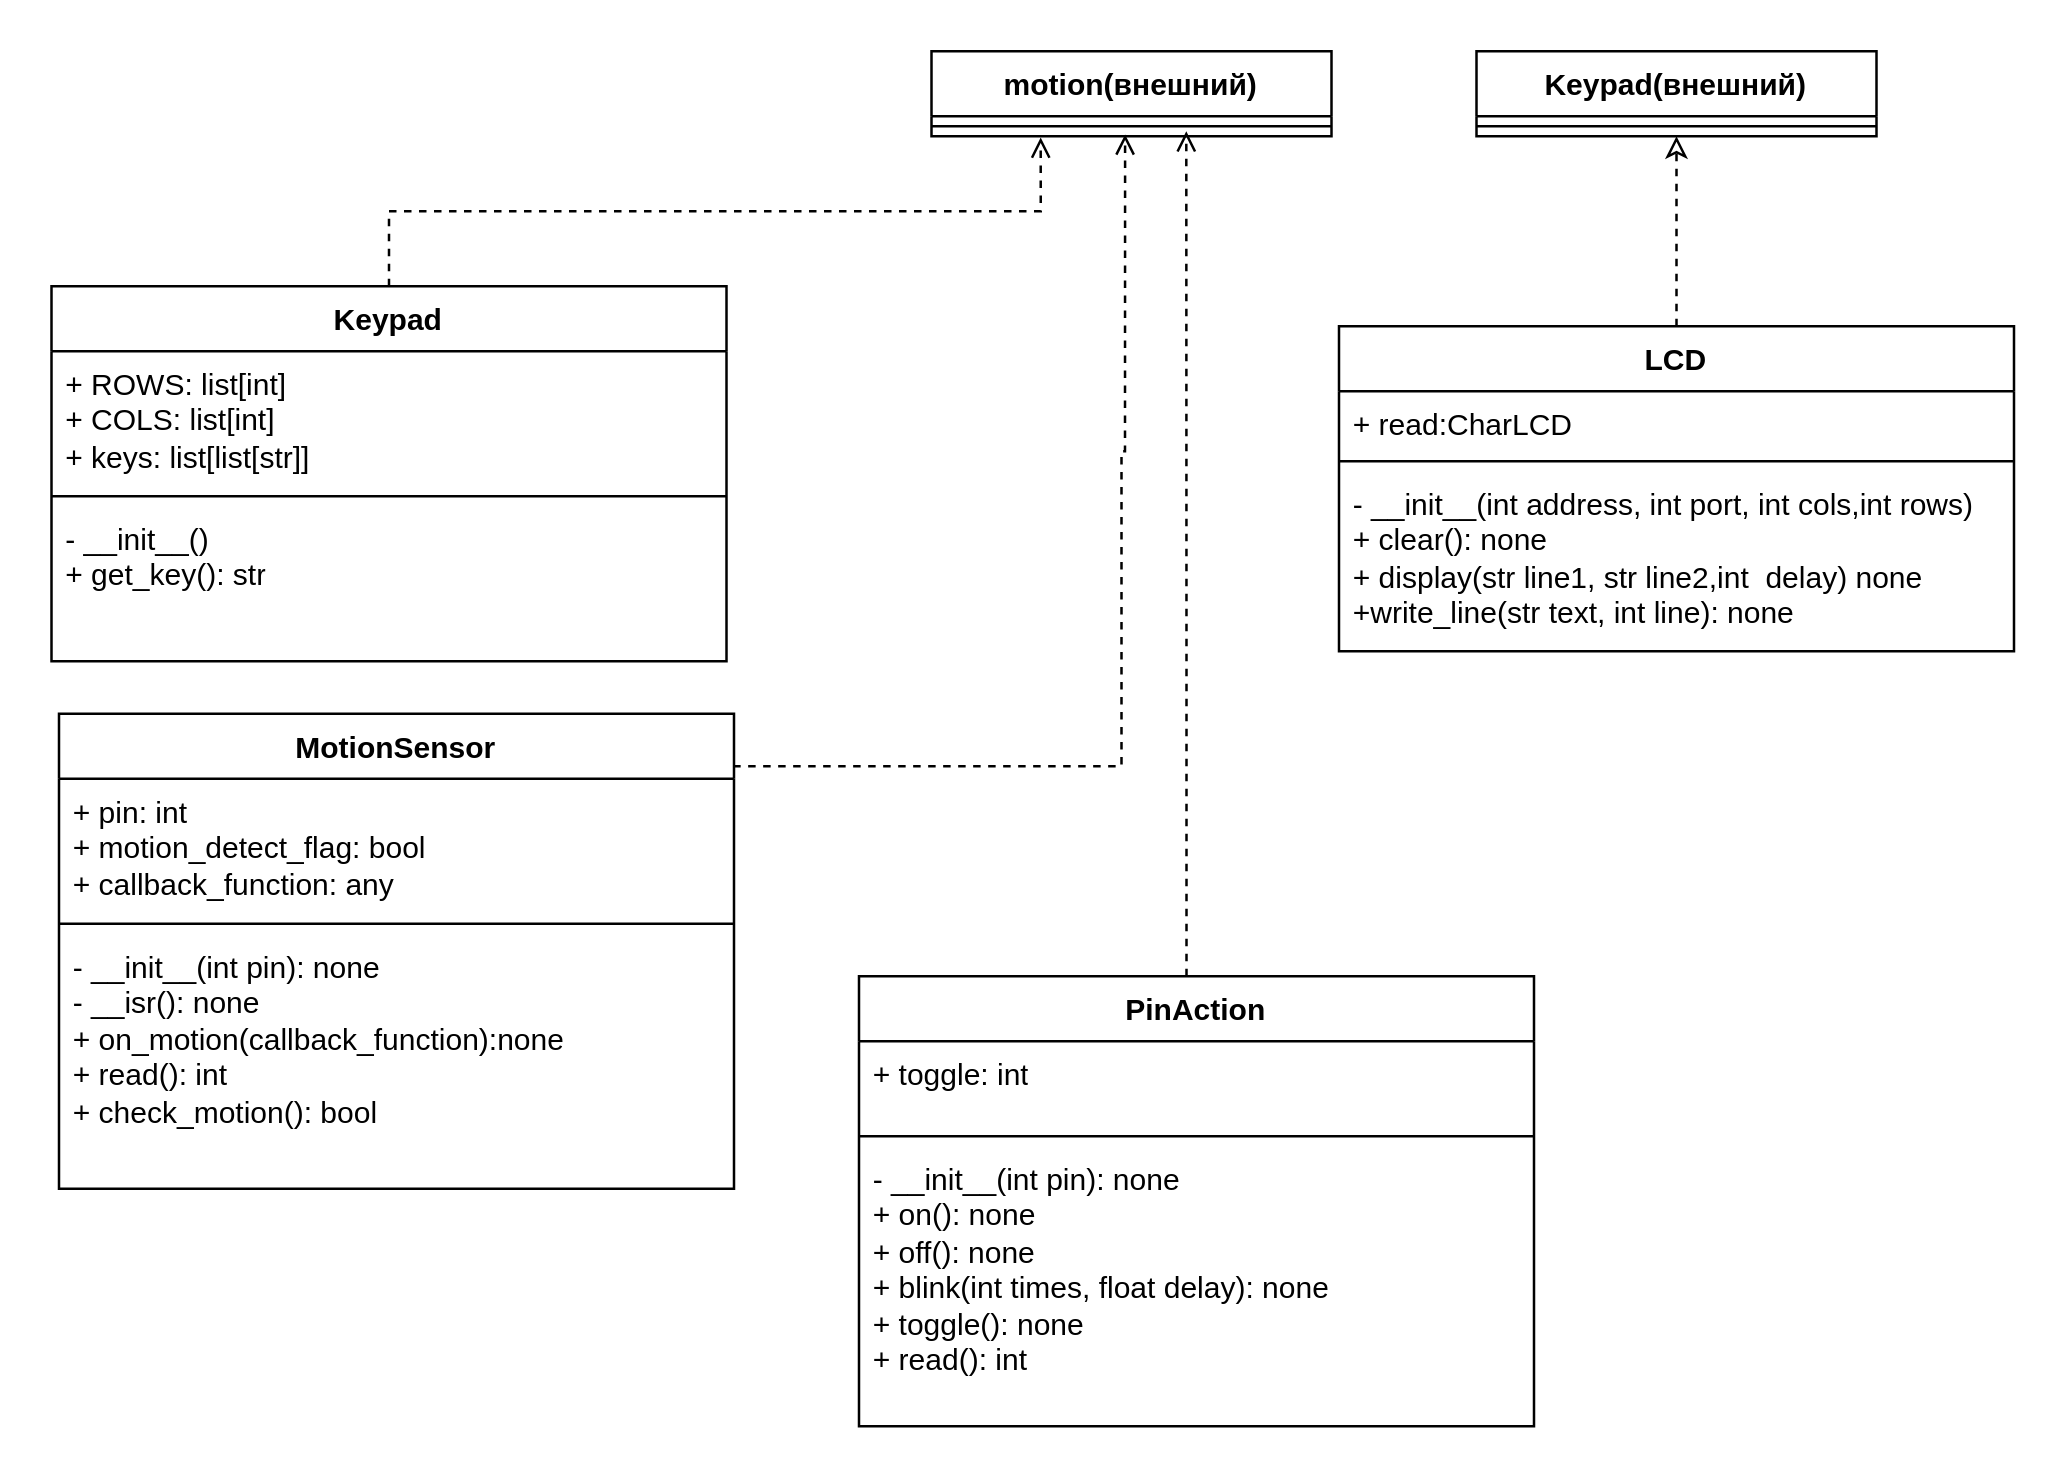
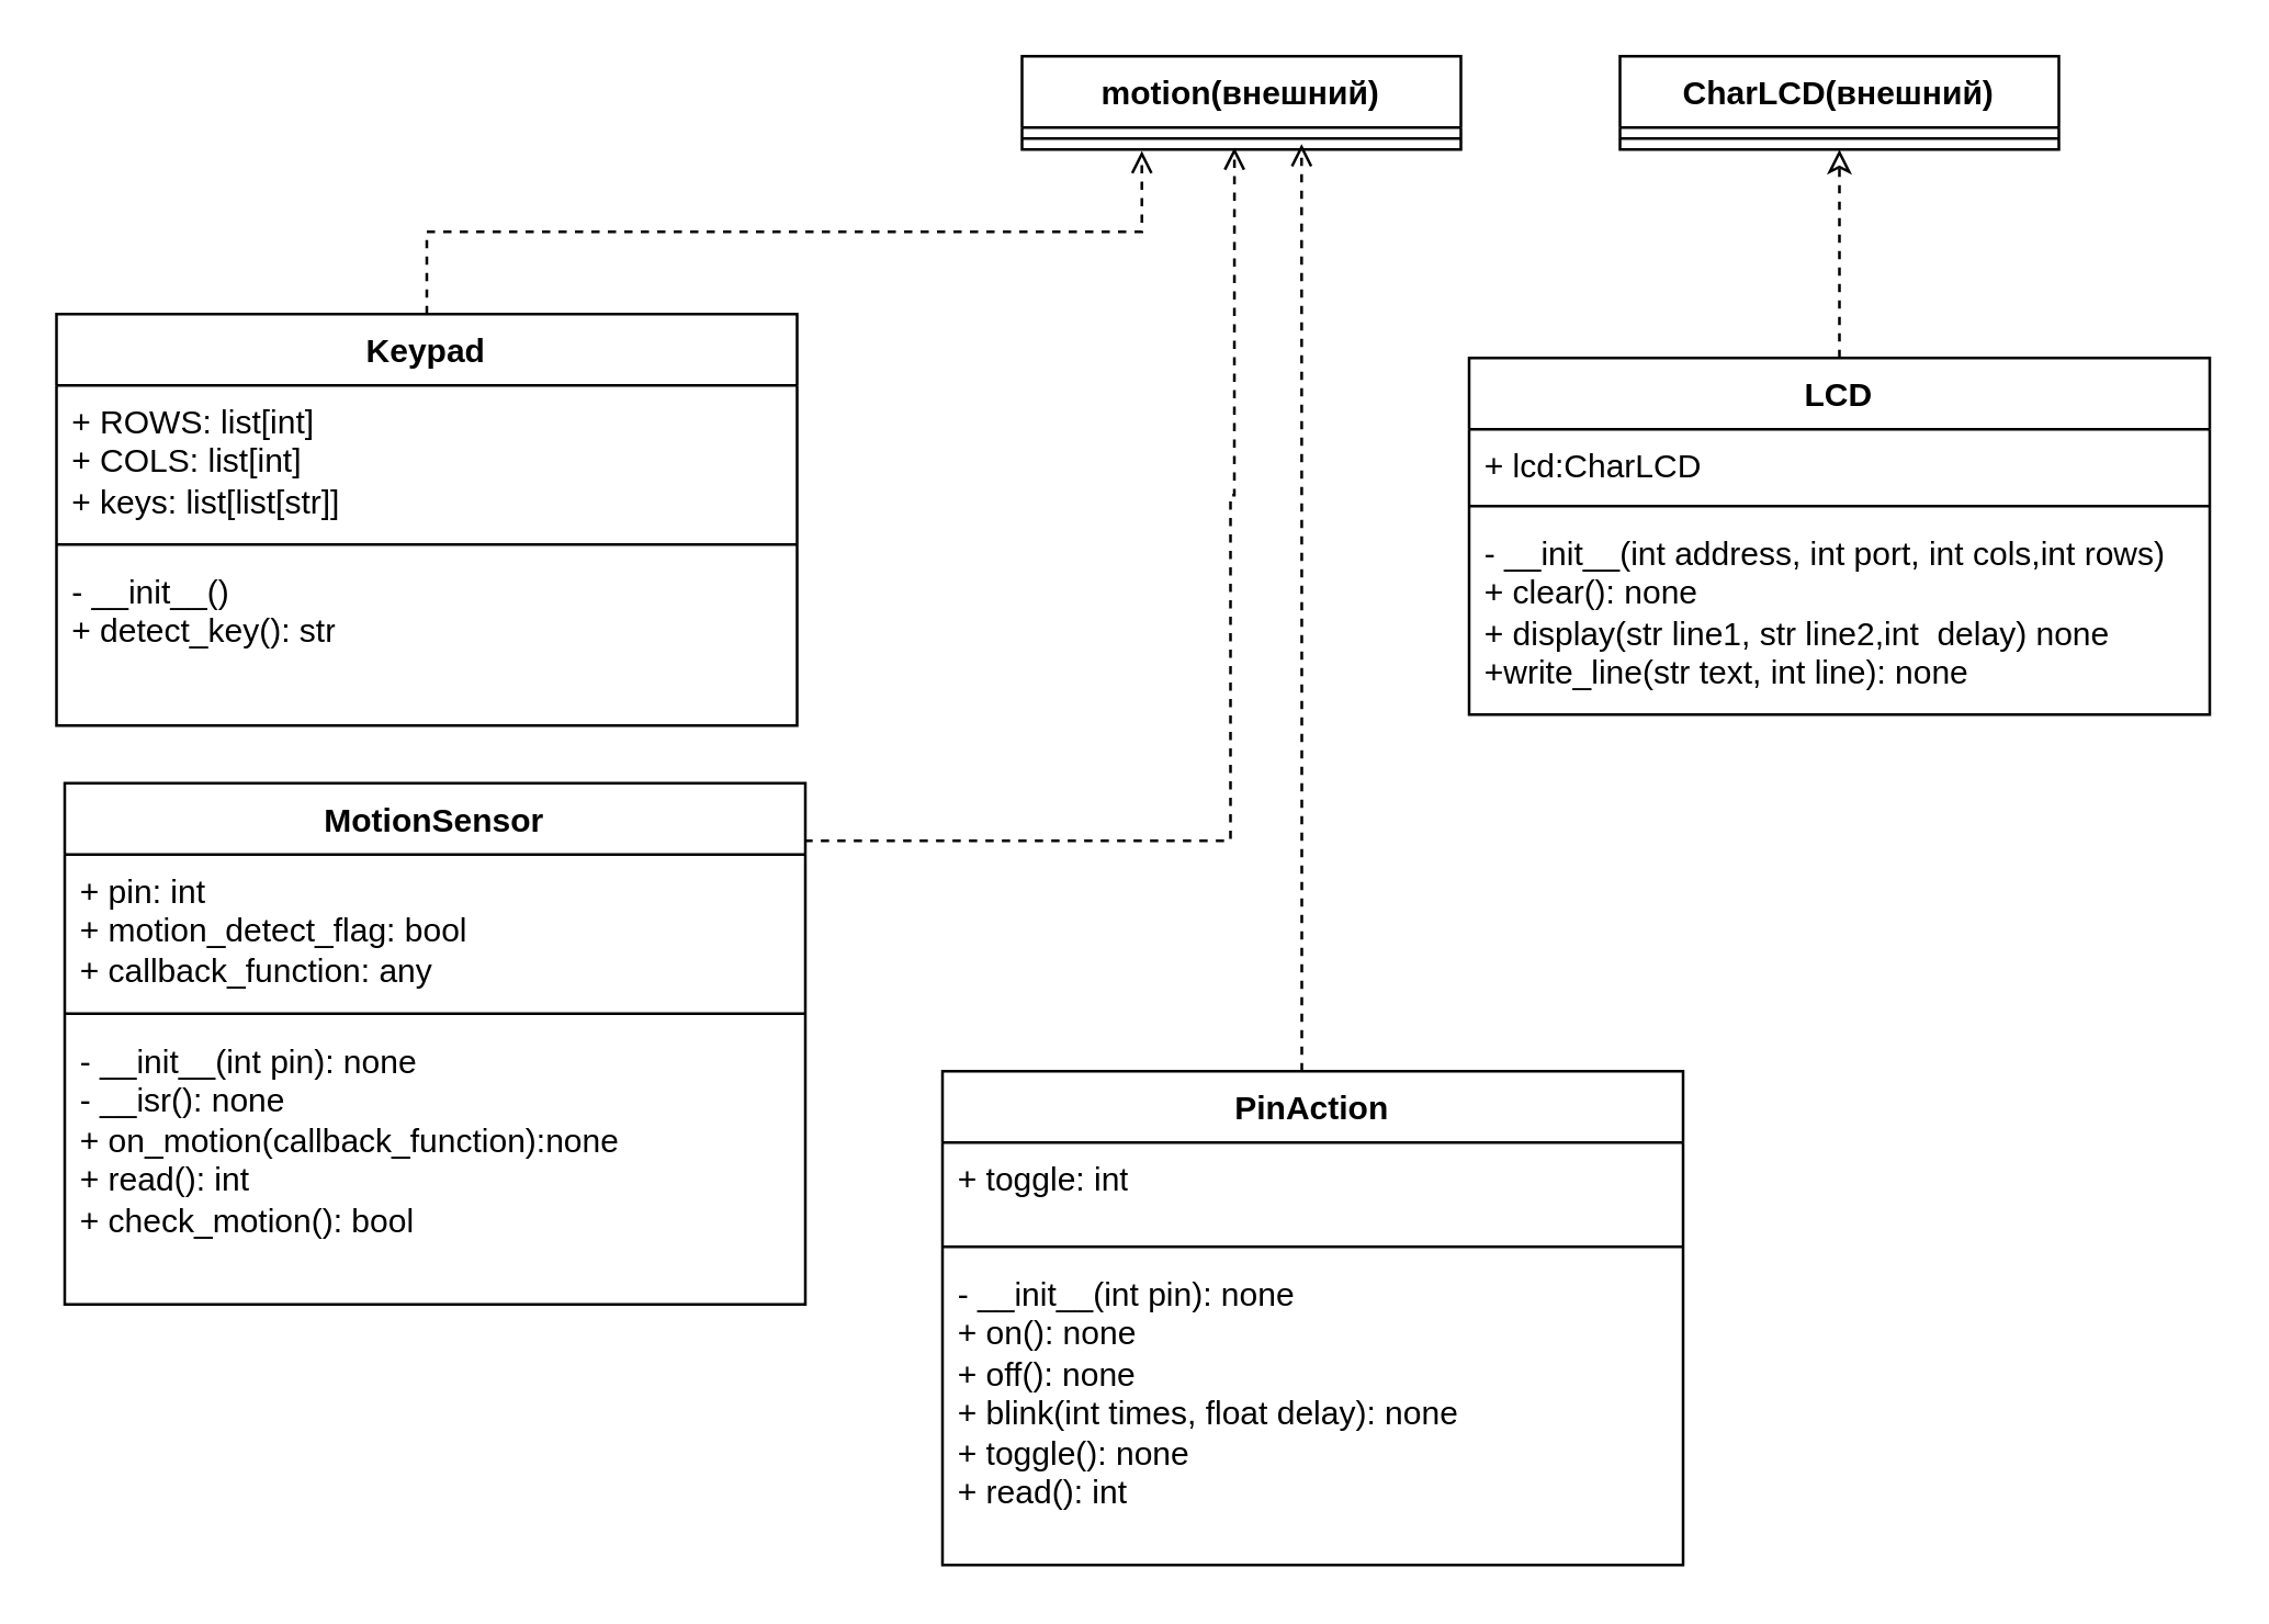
- <mxCell id="13" value="Keypad(внешний)" style="swimlane;fontStyle=1;align=center;verticalAlign=top;childLayout=stackLayout;horizontal=1;startSize=26;horizontalStack=0;resizeParent=1;resizeParentMax=0;resizeLast=0;collapsible=1;marginBottom=0;whiteSpace=wrap;html=1;" vertex="1" parent="1"><mxGeometry x="590" y="20" width="160" height="34" as="geometry" /></mxCell>
+ <mxCell id="13" value="CharLCD(внешний)" style="swimlane;fontStyle=1;align=center;verticalAlign=top;childLayout=stackLayout;horizontal=1;startSize=26;horizontalStack=0;resizeParent=1;resizeParentMax=0;resizeLast=0;collapsible=1;marginBottom=0;whiteSpace=wrap;html=1;" vertex="1" parent="1"><mxGeometry x="590" y="20" width="160" height="34" as="geometry" /></mxCell>
- <mxCell id="10" value="+ read:CharLCD" style="text;strokeColor=none;fillColor=none;align=left;verticalAlign=top;spacingLeft=4;spacingRight=4;overflow=hidden;rotatable=0;points=[[0,0.5],[1,0.5]];portConstraint=eastwest;whiteSpace=wrap;html=1;" vertex="1" parent="9"><mxGeometry y="26" width="270" height="24" as="geometry" /></mxCell>
+ <mxCell id="10" value="+ lcd:CharLCD" style="text;strokeColor=none;fillColor=none;align=left;verticalAlign=top;spacingLeft=4;spacingRight=4;overflow=hidden;rotatable=0;points=[[0,0.5],[1,0.5]];portConstraint=eastwest;whiteSpace=wrap;html=1;" vertex="1" parent="9"><mxGeometry y="26" width="270" height="24" as="geometry" /></mxCell>
- <mxCell id="5" value="- __init__()&lt;div&gt;+ get_key(): str&lt;/div&gt;" style="text;strokeColor=none;fillColor=none;align=left;verticalAlign=top;spacingLeft=4;spacingRight=4;overflow=hidden;rotatable=0;points=[[0,0.5],[1,0.5]];portConstraint=eastwest;whiteSpace=wrap;html=1;" vertex="1" parent="2"><mxGeometry y="88" width="270" height="62" as="geometry" /></mxCell>
+ <mxCell id="5" value="- __init__()&lt;div&gt;+ detect_key(): str&lt;/div&gt;" style="text;strokeColor=none;fillColor=none;align=left;verticalAlign=top;spacingLeft=4;spacingRight=4;overflow=hidden;rotatable=0;points=[[0,0.5],[1,0.5]];portConstraint=eastwest;whiteSpace=wrap;html=1;" vertex="1" parent="2"><mxGeometry y="88" width="270" height="62" as="geometry" /></mxCell>
